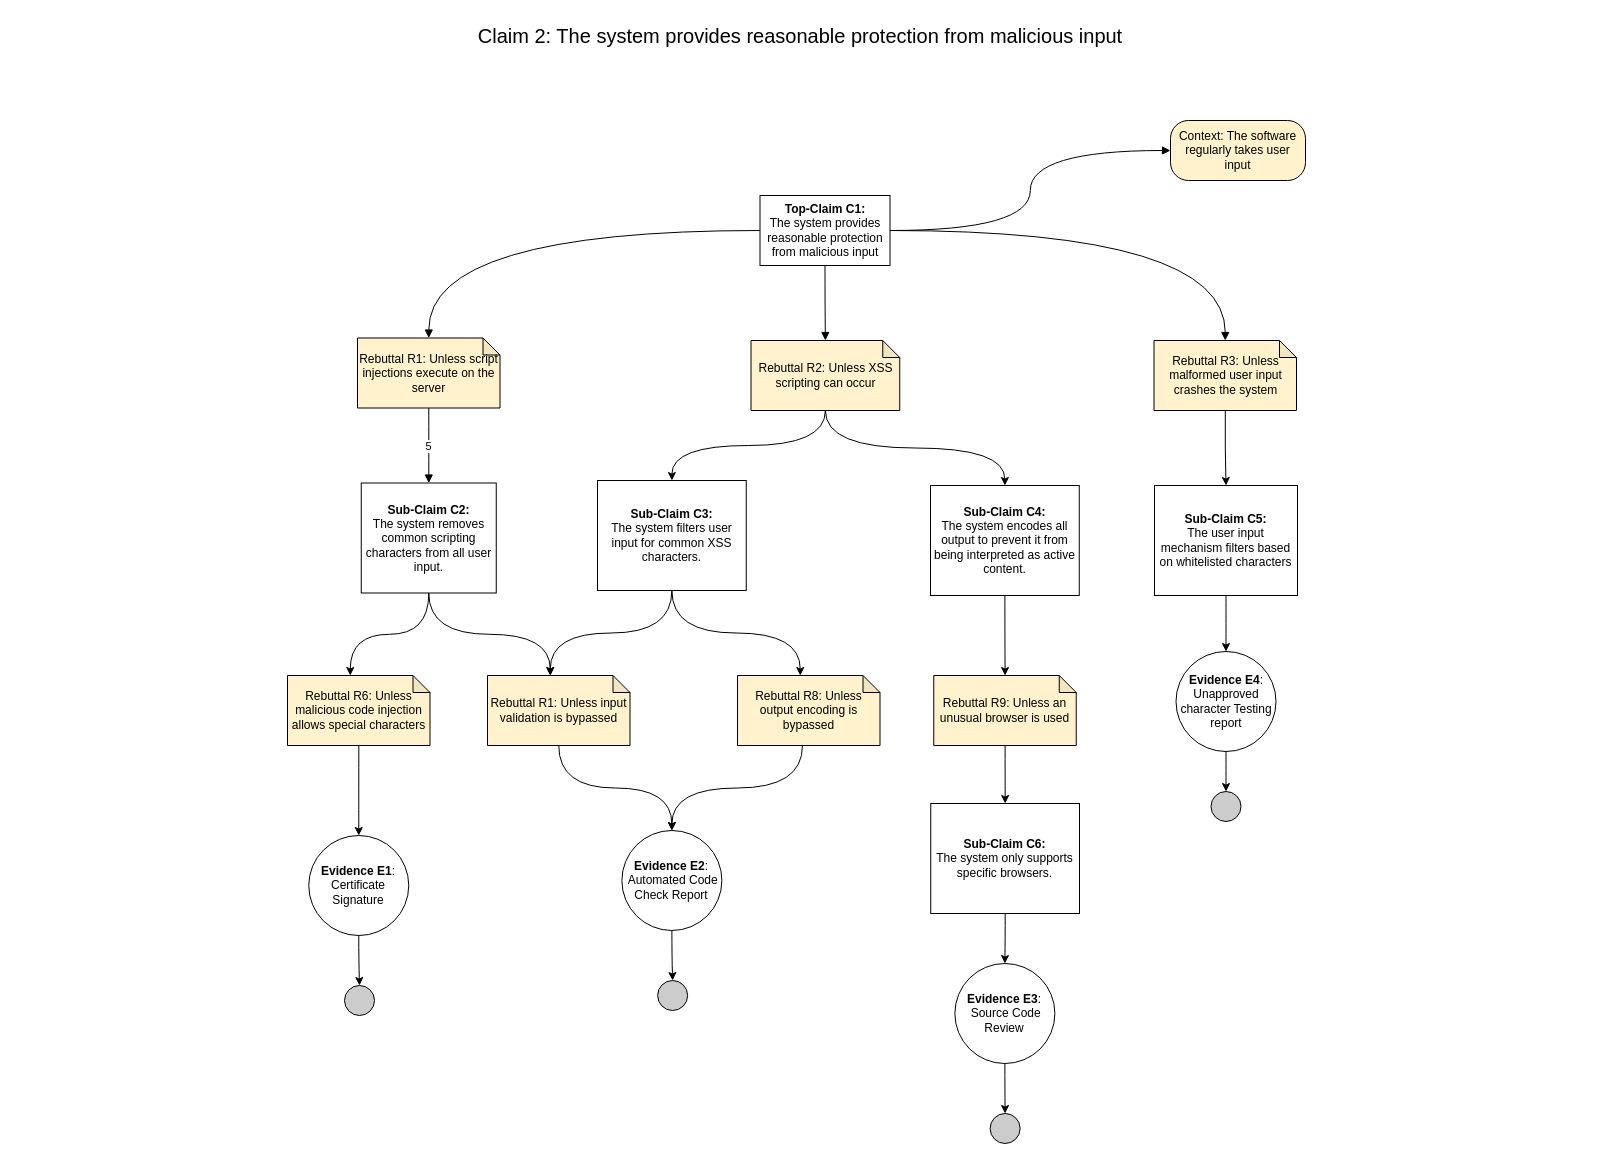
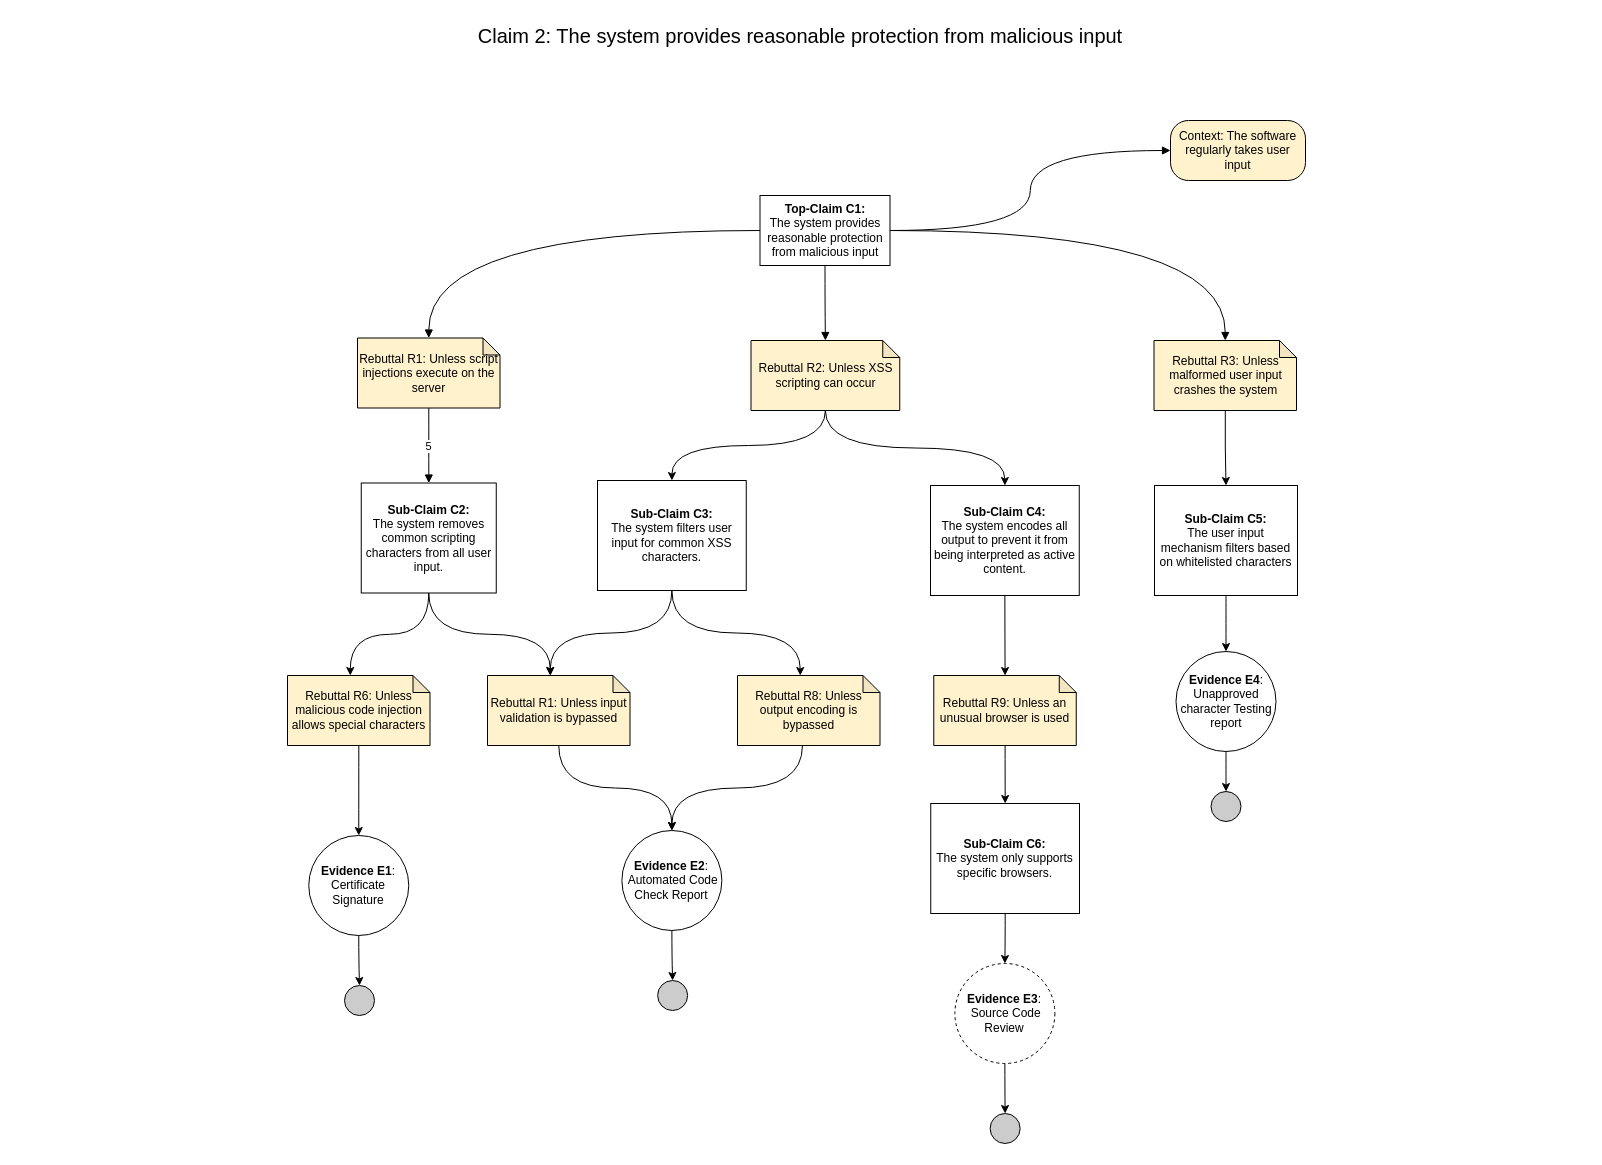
- <mxCell id="36" value="&lt;b&gt;Evidence E3&lt;/b&gt;:&lt;br&gt;&amp;nbsp;Source Code Review" style="ellipse;whiteSpace=wrap;html=1;aspect=fixed;fillColor=#ffffff;rounded=0;" parent="1" vertex="1"><mxGeometry x="954.38" y="963" width="100" height="100" as="geometry" /></mxCell>
+ <mxCell id="36" value="&lt;b&gt;Evidence E3&lt;/b&gt;:&lt;br&gt;&amp;nbsp;Source Code Review" style="ellipse;whiteSpace=wrap;html=1;aspect=fixed;fillColor=#ffffff;rounded=0;dashed=1;" parent="1" vertex="1"><mxGeometry x="954.38" y="963" width="100" height="100" as="geometry" /></mxCell>
